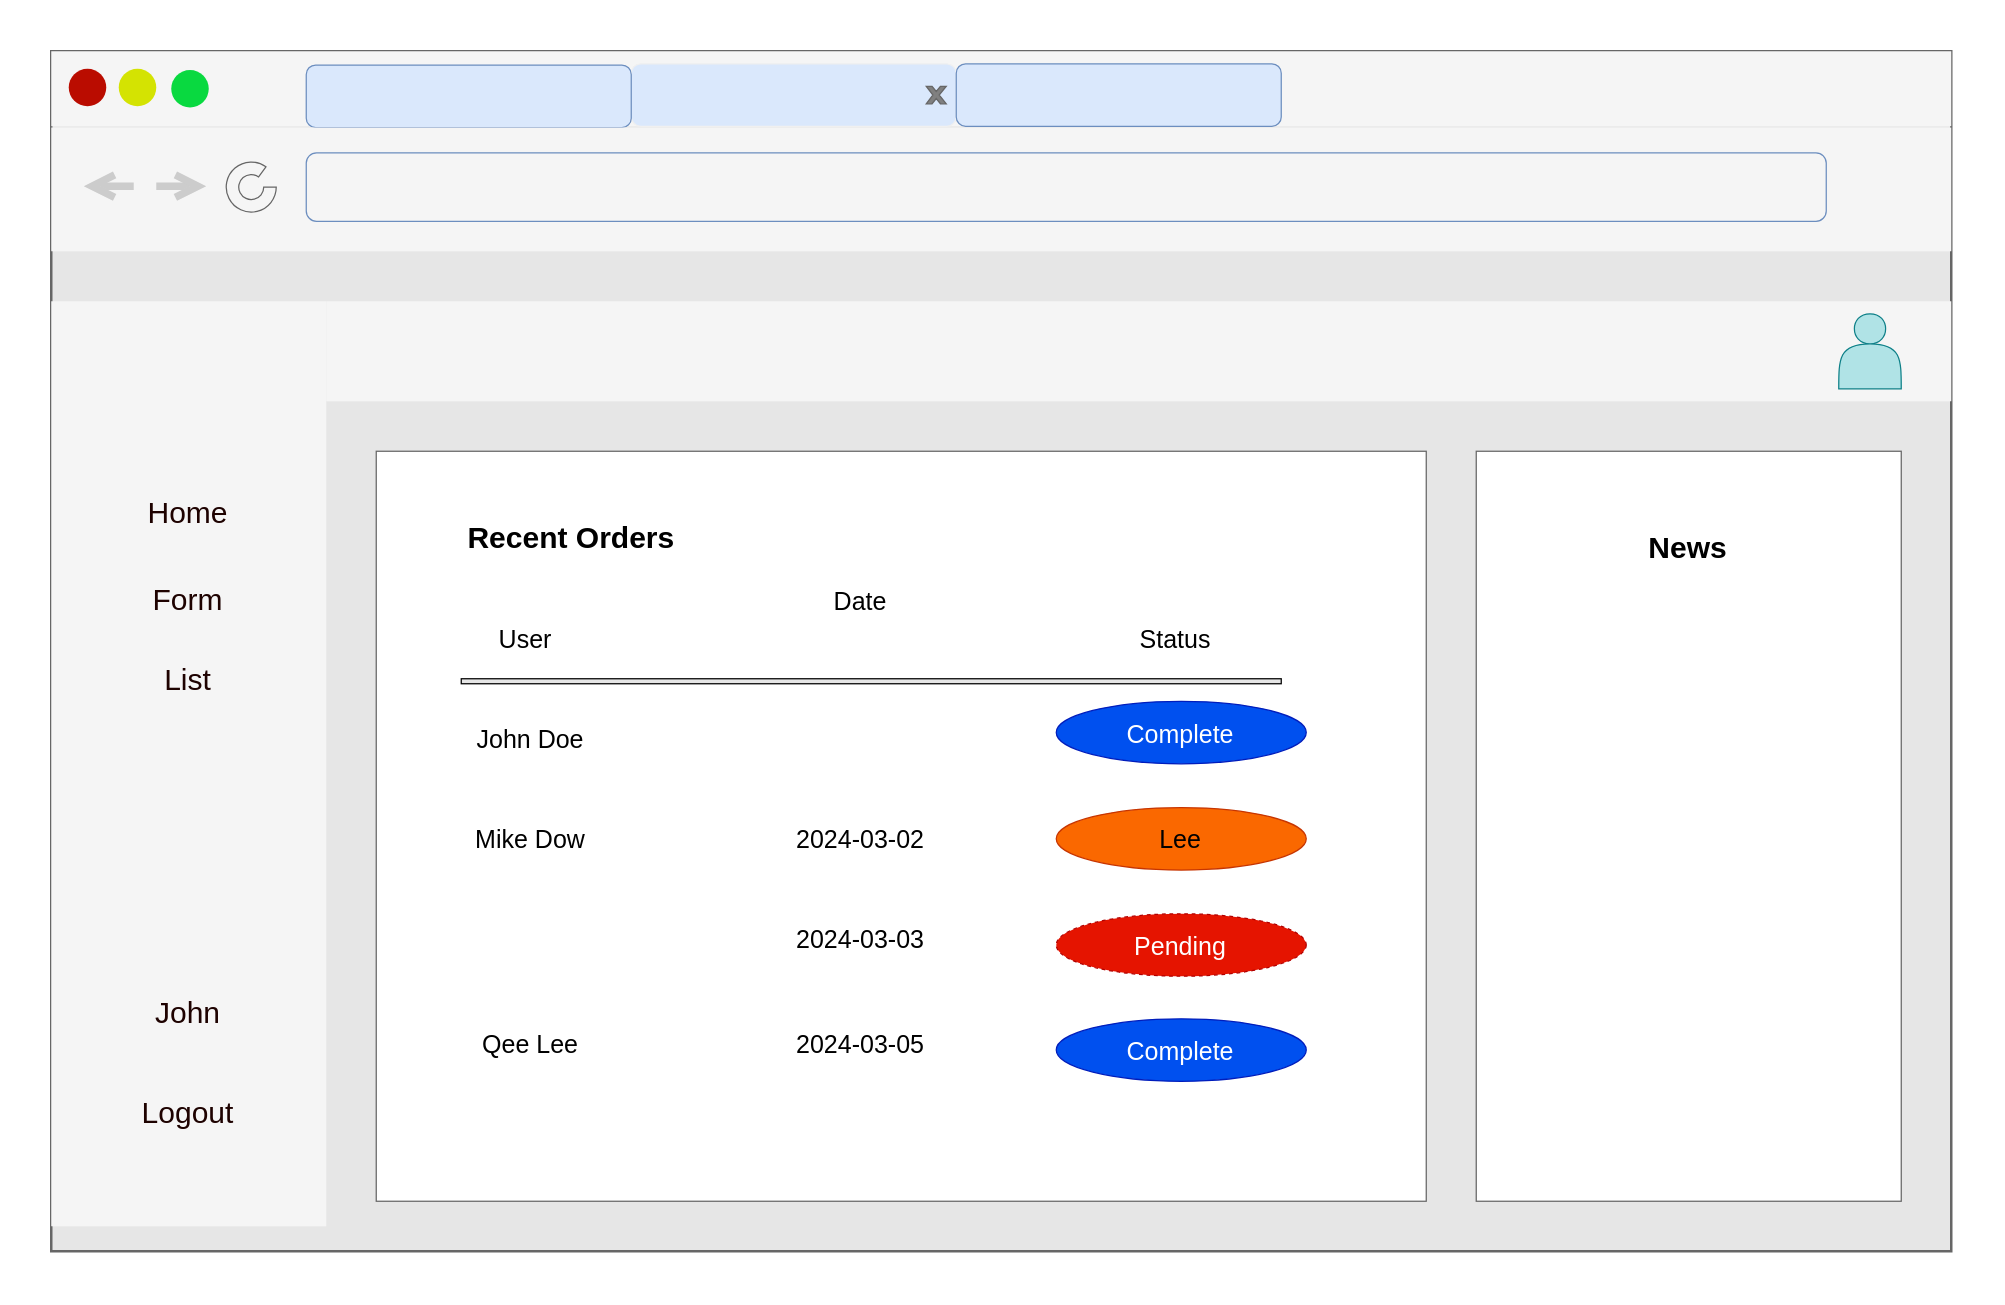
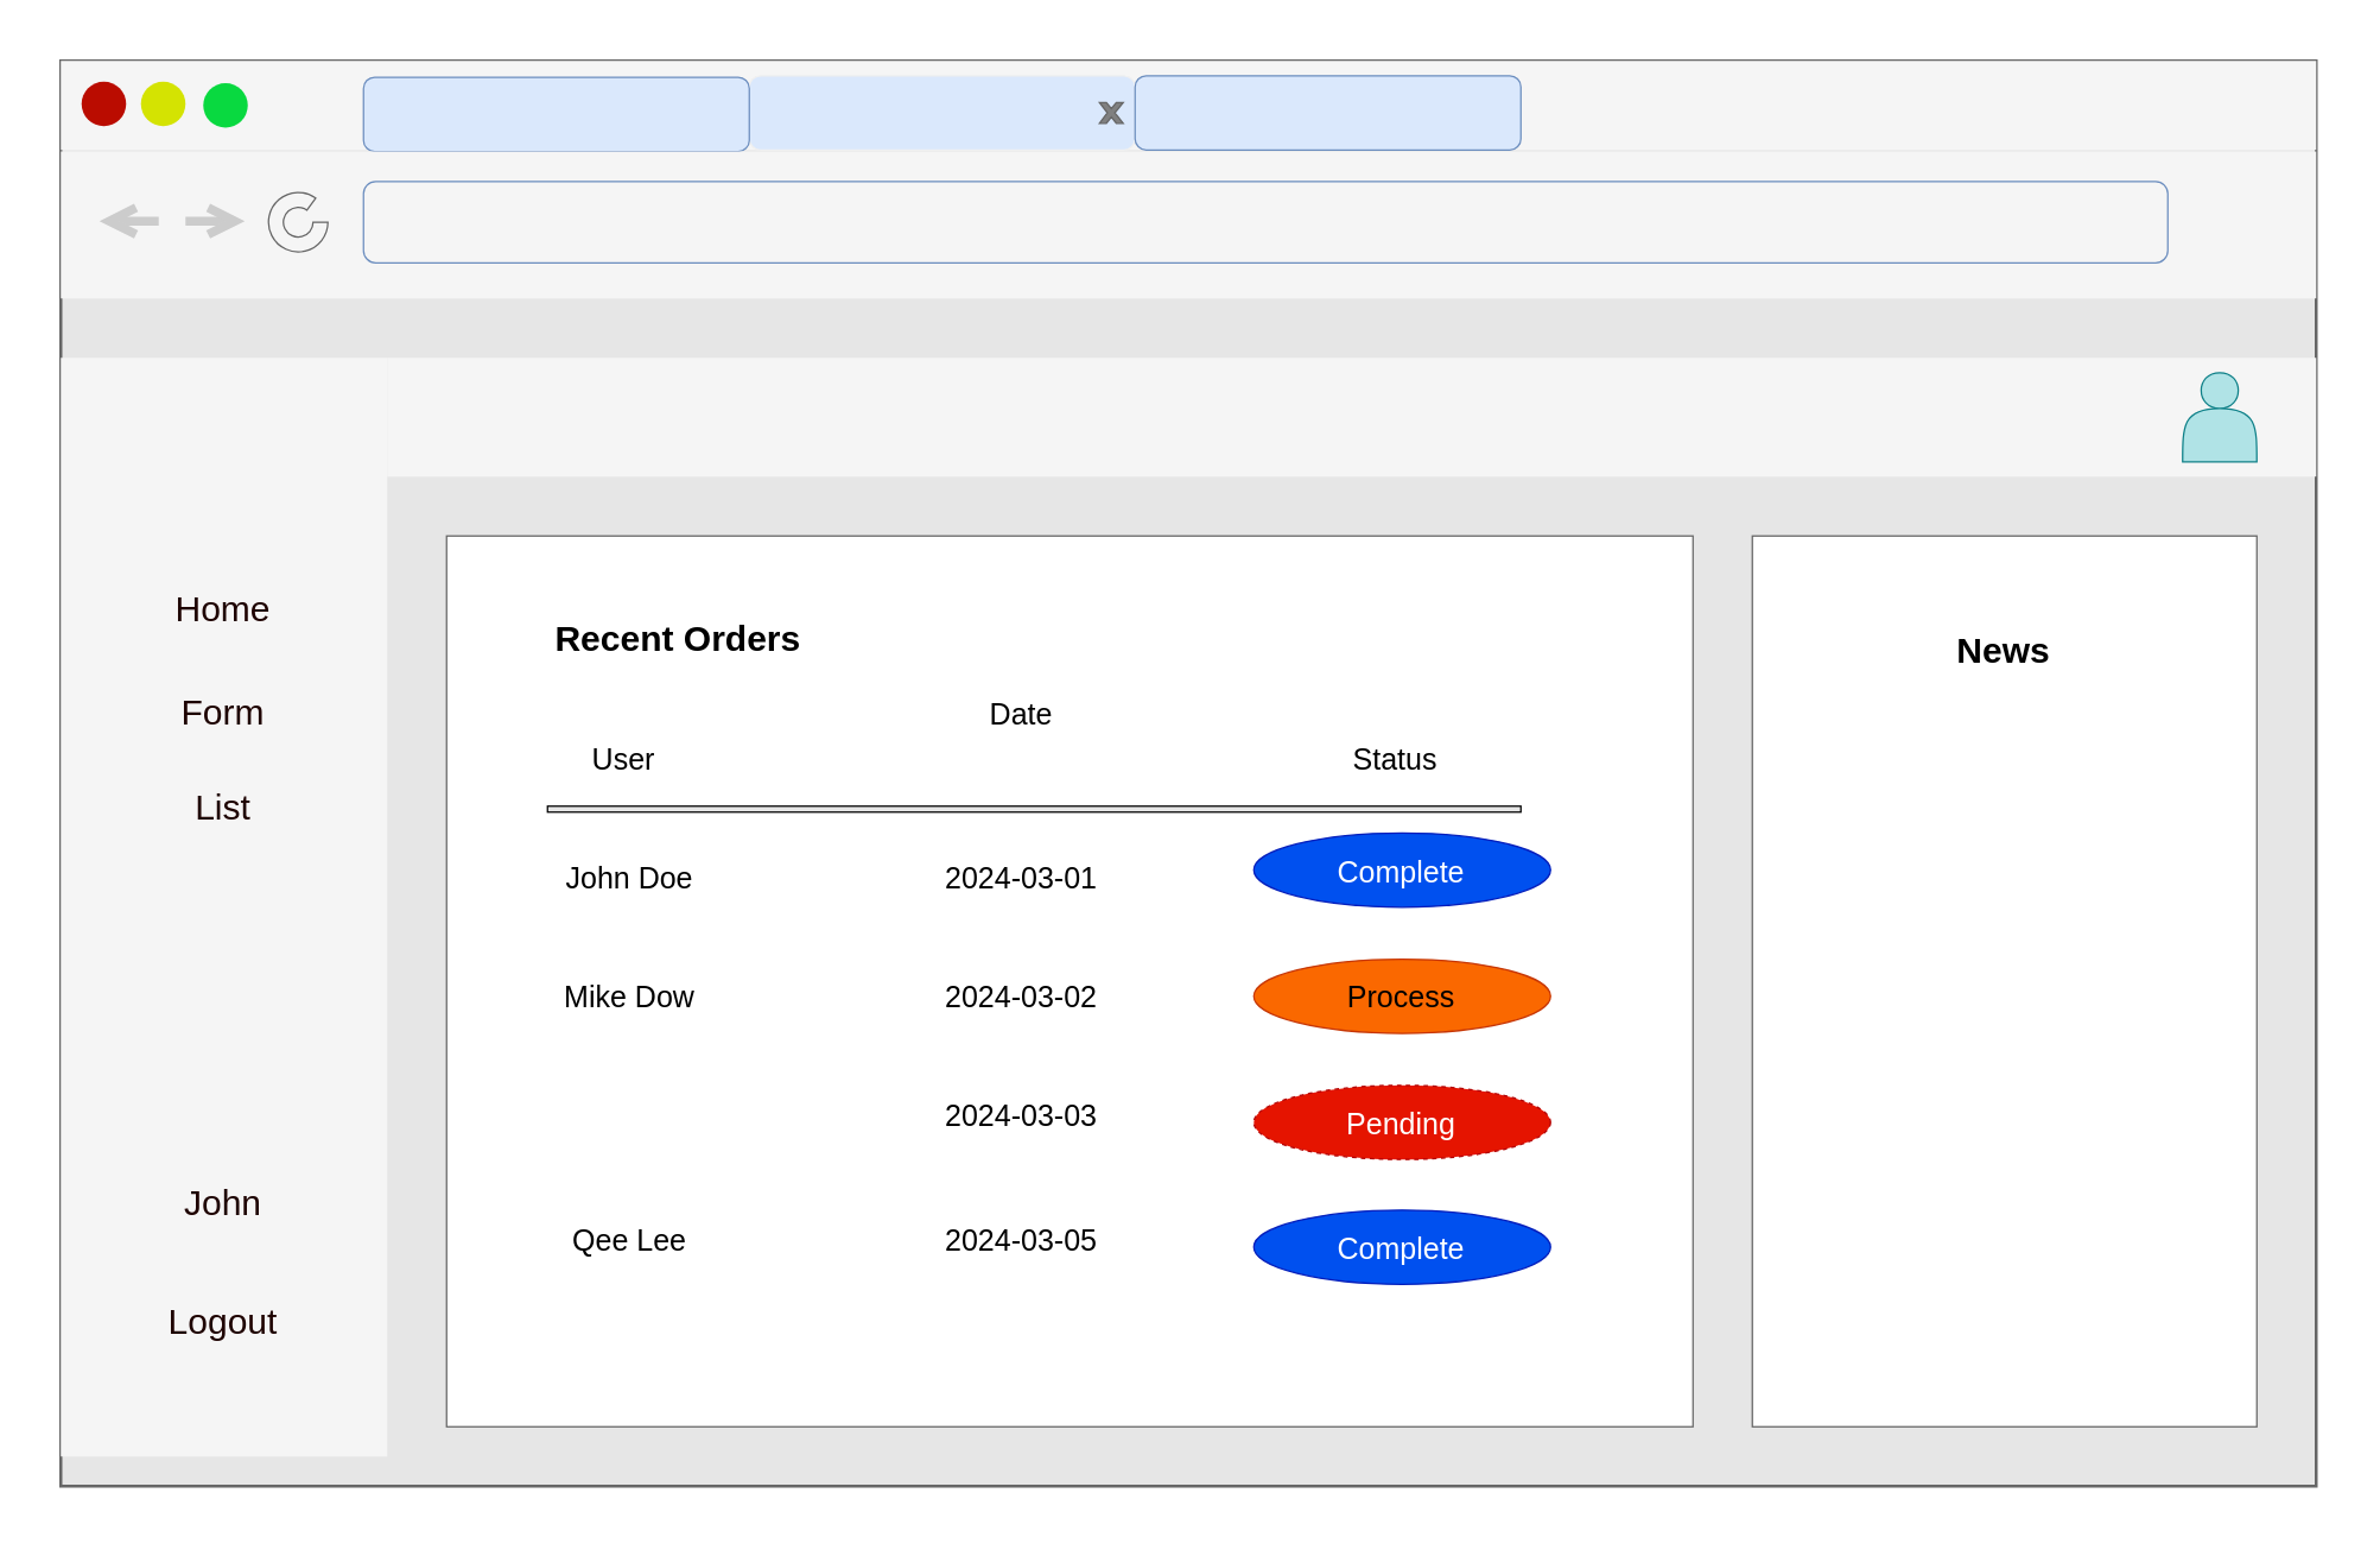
+ <mxCell id="29" value="2024-03-01" style="text;html=1;strokeColor=none;fillColor=none;align=center;verticalAlign=middle;whiteSpace=wrap;rounded=0;strokeWidth=0.5;fontSize=10;fontColor=#000000;" vertex="1" parent="1"><mxGeometry x="313.5" y="280" width="60" height="30" as="geometry" /></mxCell>
- <mxCell id="36" value="Lee" style="ellipse;whiteSpace=wrap;html=1;align=center;newEdgeStyle={&quot;edgeStyle&quot;:&quot;entityRelationEdgeStyle&quot;,&quot;startArrow&quot;:&quot;none&quot;,&quot;endArrow&quot;:&quot;none&quot;,&quot;segment&quot;:10,&quot;curved&quot;:1,&quot;sourcePerimeterSpacing&quot;:0,&quot;targetPerimeterSpacing&quot;:0};treeFolding=1;treeMoving=1;rounded=1;strokeColor=#C73500;strokeWidth=0.5;fontSize=10;fillColor=#fa6800;fontColor=#000000;" vertex="1" parent="1"><mxGeometry x="422" y="322.5" width="100" height="25" as="geometry" /></mxCell>
+ <mxCell id="36" value="Process" style="ellipse;whiteSpace=wrap;html=1;align=center;newEdgeStyle={&quot;edgeStyle&quot;:&quot;entityRelationEdgeStyle&quot;,&quot;startArrow&quot;:&quot;none&quot;,&quot;endArrow&quot;:&quot;none&quot;,&quot;segment&quot;:10,&quot;curved&quot;:1,&quot;sourcePerimeterSpacing&quot;:0,&quot;targetPerimeterSpacing&quot;:0};treeFolding=1;treeMoving=1;rounded=1;strokeColor=#C73500;strokeWidth=0.5;fontSize=10;fillColor=#fa6800;fontColor=#000000;" vertex="1" parent="1"><mxGeometry x="422" y="322.5" width="100" height="25" as="geometry" /></mxCell>
